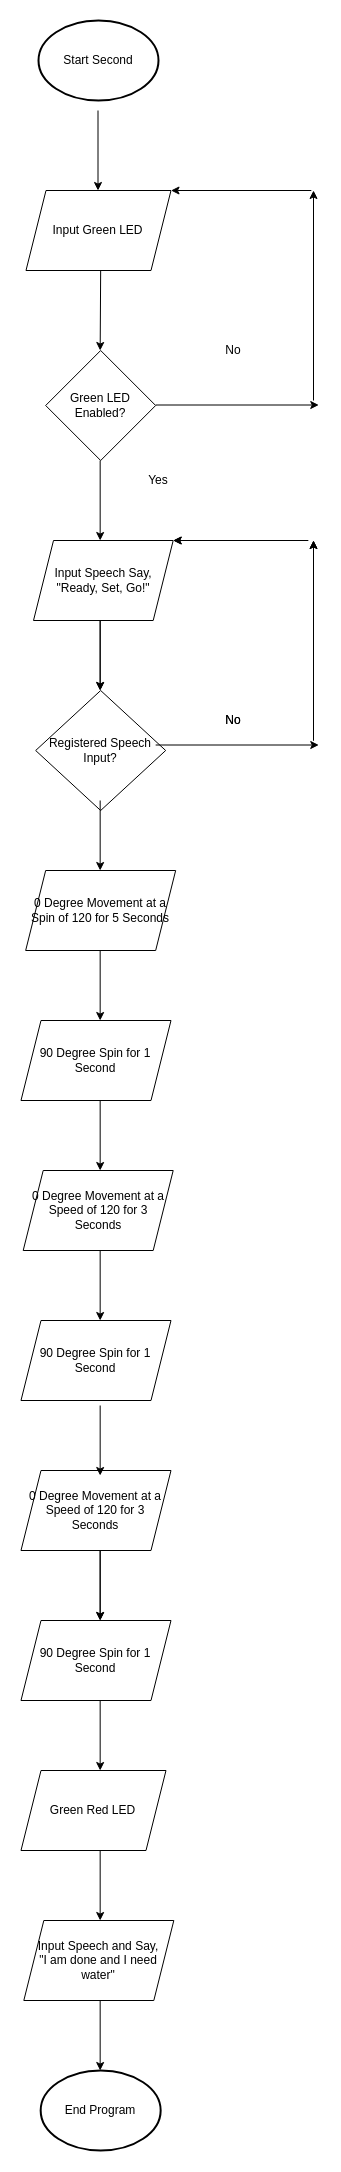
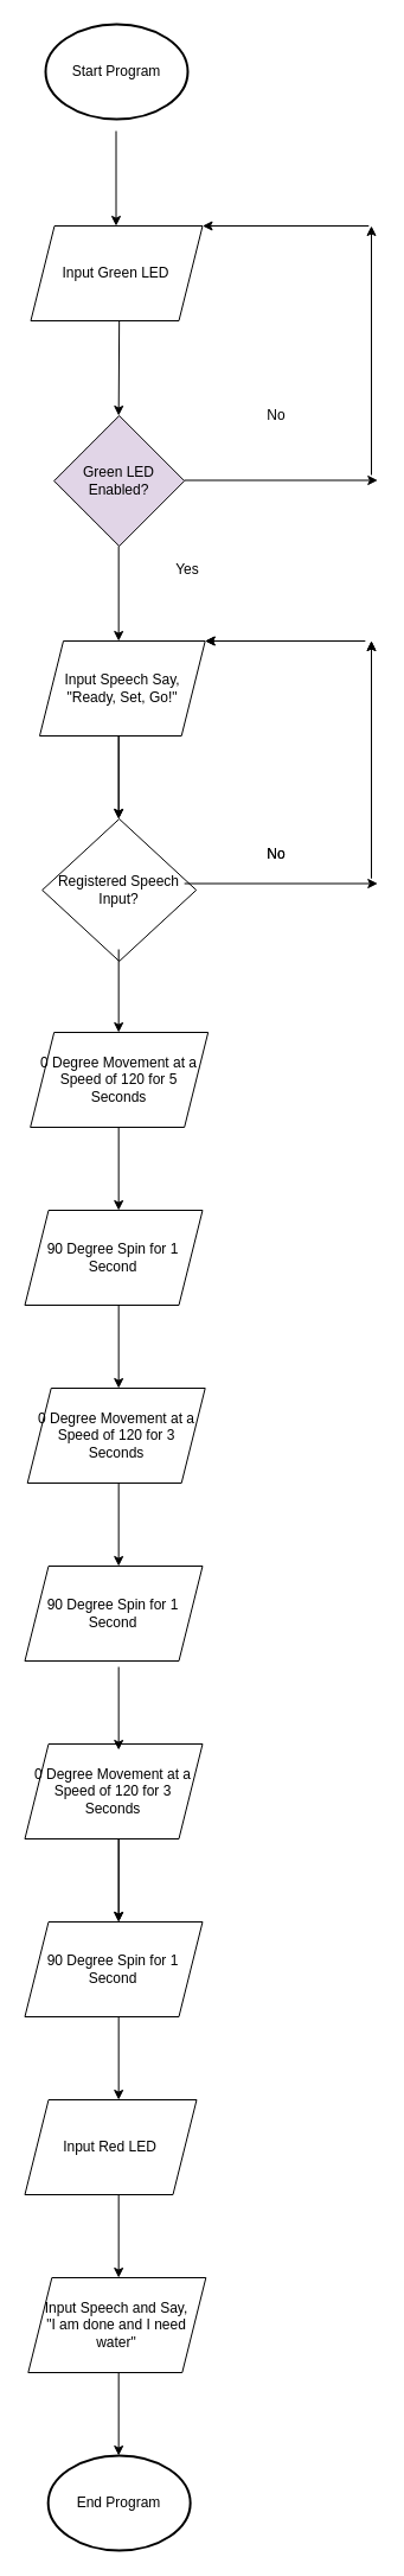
- <mxCell id="2" value="Start Second" style="strokeWidth=2;html=1;shape=mxgraph.flowchart.start_1;whiteSpace=wrap;" parent="1" vertex="1"><mxGeometry x="38" y="20" width="120" height="80" as="geometry" /></mxCell>
+ <mxCell id="2" value="Start Program" style="strokeWidth=2;html=1;shape=mxgraph.flowchart.start_1;whiteSpace=wrap;" parent="1" vertex="1"><mxGeometry x="38" y="20" width="120" height="80" as="geometry" /></mxCell>
- <mxCell id="9" value="Green LED Enabled?" style="rhombus;whiteSpace=wrap;html=1;" parent="1" vertex="1"><mxGeometry x="45.17" y="350" width="110" height="110" as="geometry" /></mxCell>
+ <mxCell id="9" value="Green LED Enabled?" style="rhombus;whiteSpace=wrap;html=1;fillColor=#e1d5e7;" parent="1" vertex="1"><mxGeometry x="45.17" y="350" width="110" height="110" as="geometry" /></mxCell>
- <mxCell id="20" value="0 Degree Movement at a Spin of 120 for 5 Seconds" style="shape=parallelogram;perimeter=parallelogramPerimeter;whiteSpace=wrap;html=1;fixedSize=1;" parent="1" vertex="1"><mxGeometry x="25.17" y="870" width="150" height="80" as="geometry" /></mxCell>
+ <mxCell id="20" value="0 Degree Movement at a Speed of 120 for 5 Seconds" style="shape=parallelogram;perimeter=parallelogramPerimeter;whiteSpace=wrap;html=1;fixedSize=1;" parent="1" vertex="1"><mxGeometry x="25.17" y="870" width="150" height="80" as="geometry" /></mxCell>
- <mxCell id="36" value="Green Red LED" style="shape=parallelogram;perimeter=parallelogramPerimeter;whiteSpace=wrap;html=1;fixedSize=1;" parent="1" vertex="1"><mxGeometry x="20.49" y="1770" width="145" height="80" as="geometry" /></mxCell>
+ <mxCell id="36" value="Input Red LED" style="shape=parallelogram;perimeter=parallelogramPerimeter;whiteSpace=wrap;html=1;fixedSize=1;" parent="1" vertex="1"><mxGeometry x="20.49" y="1770" width="145" height="80" as="geometry" /></mxCell>
